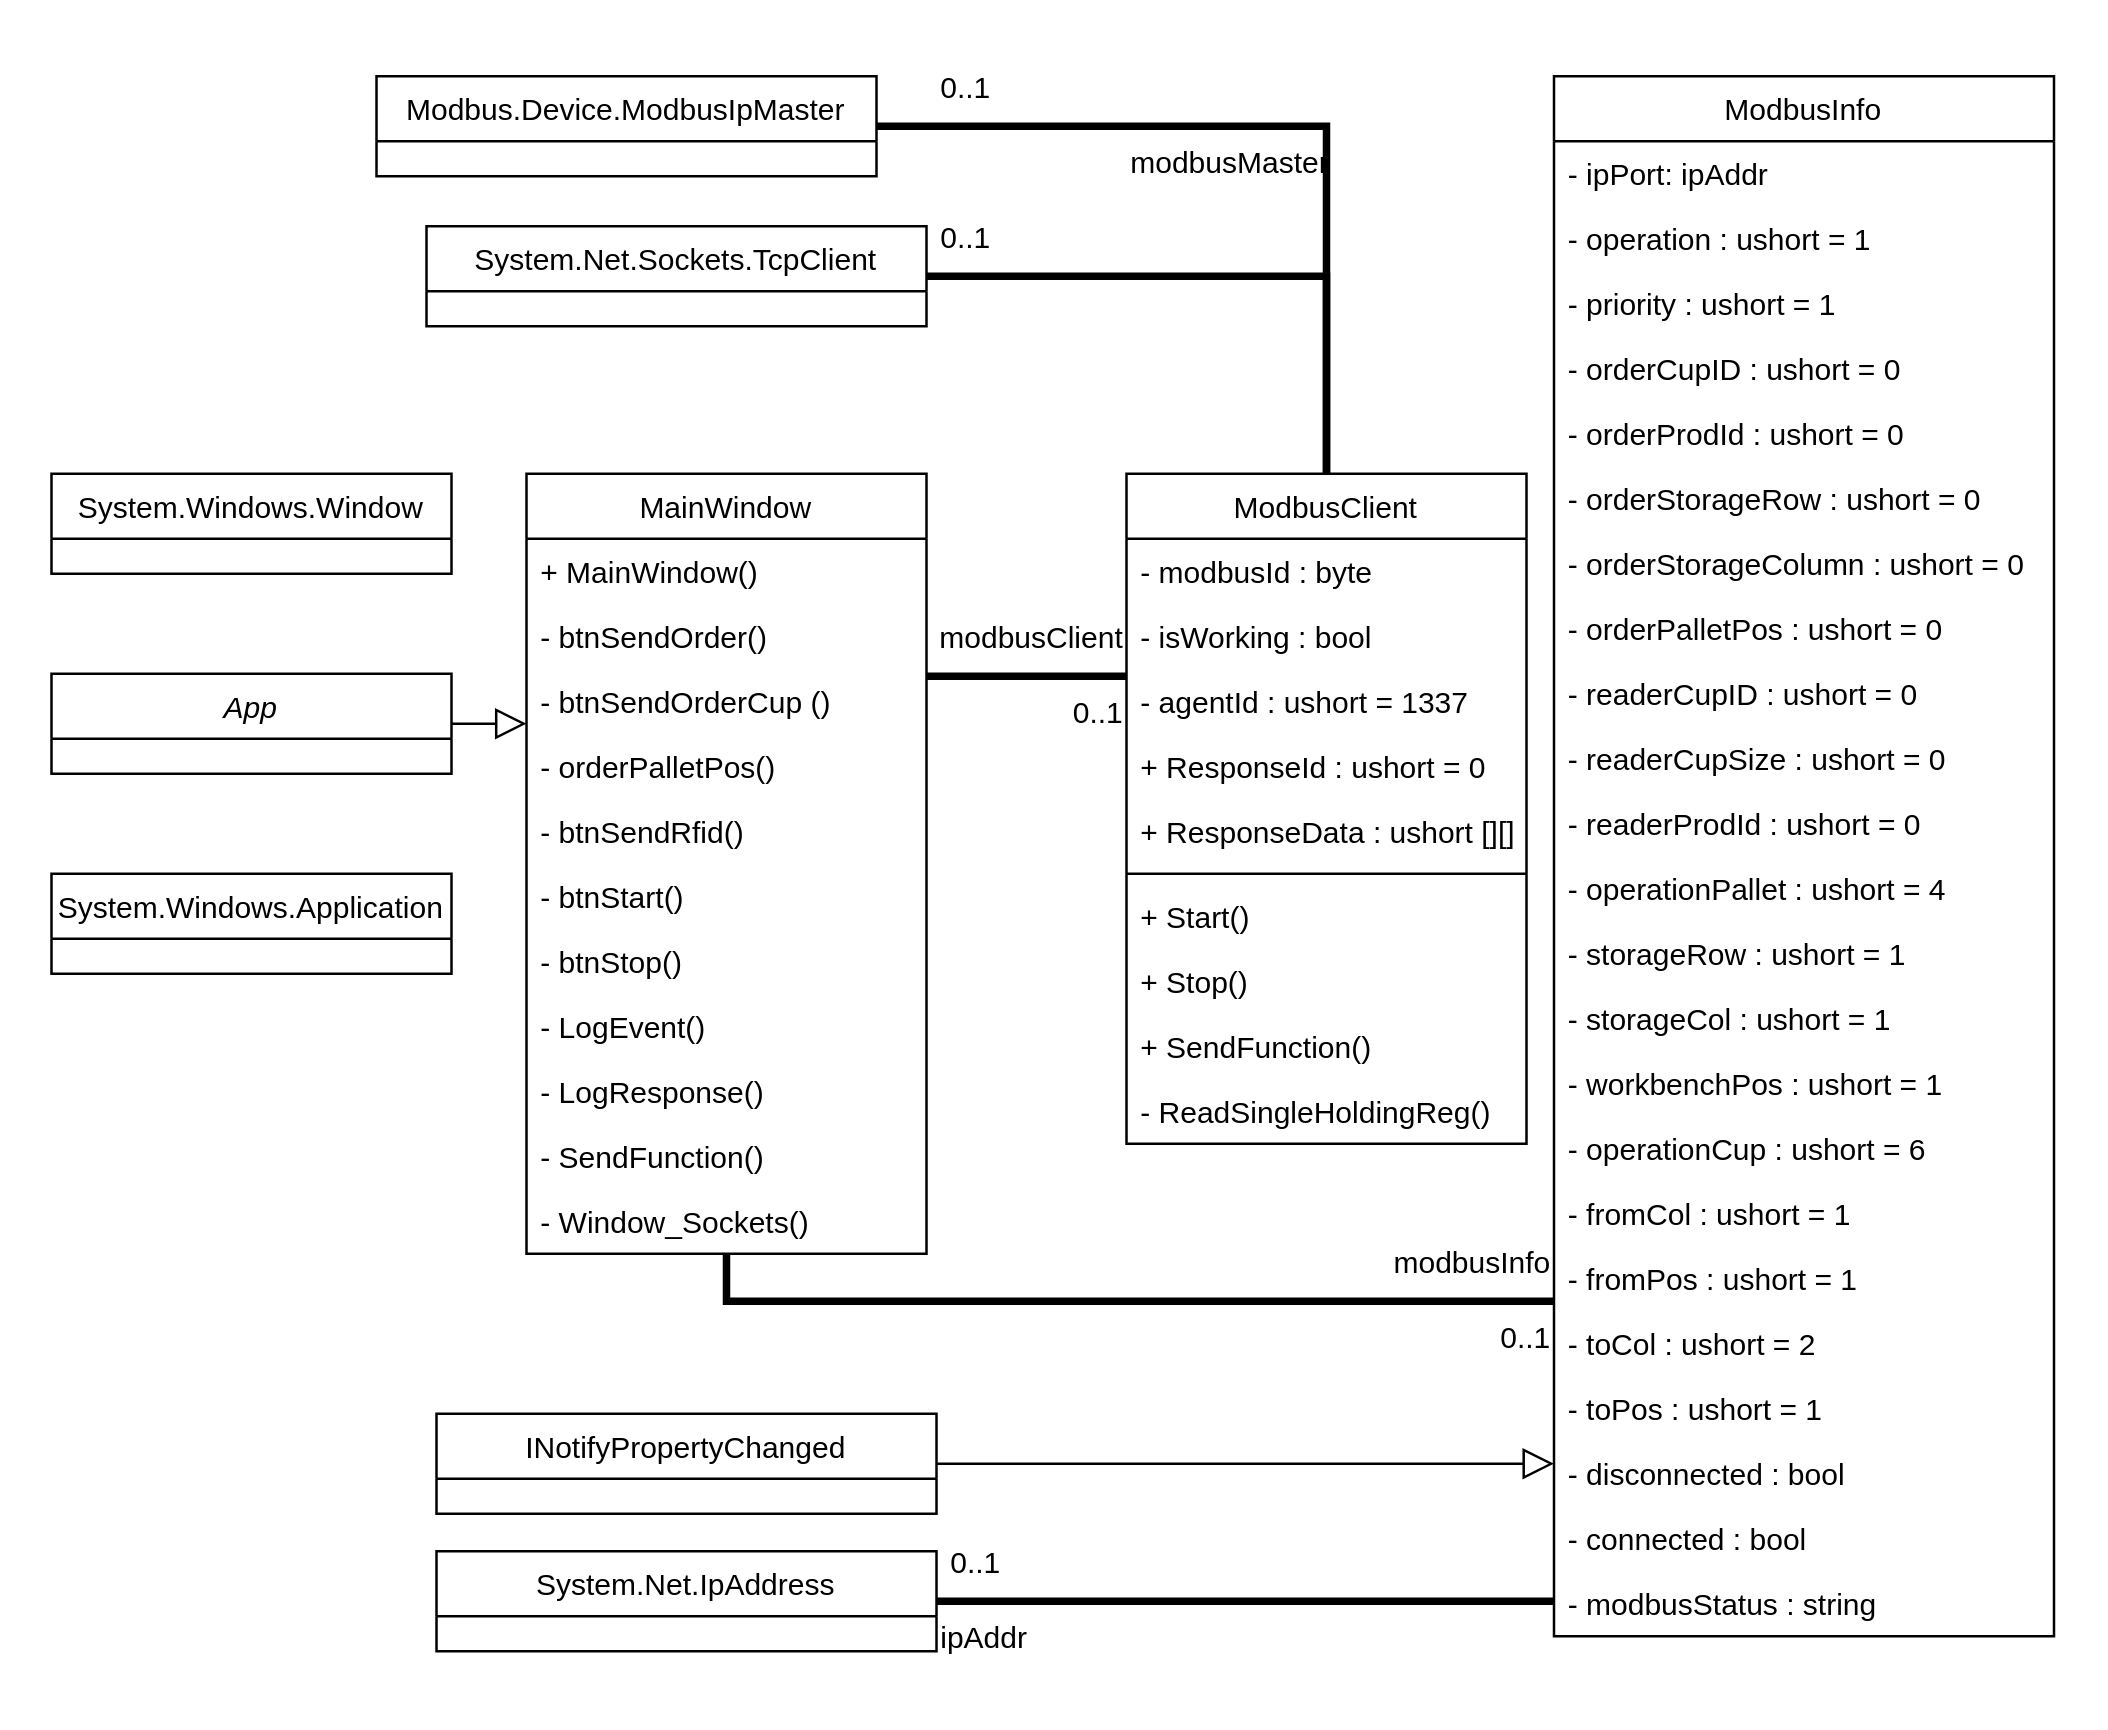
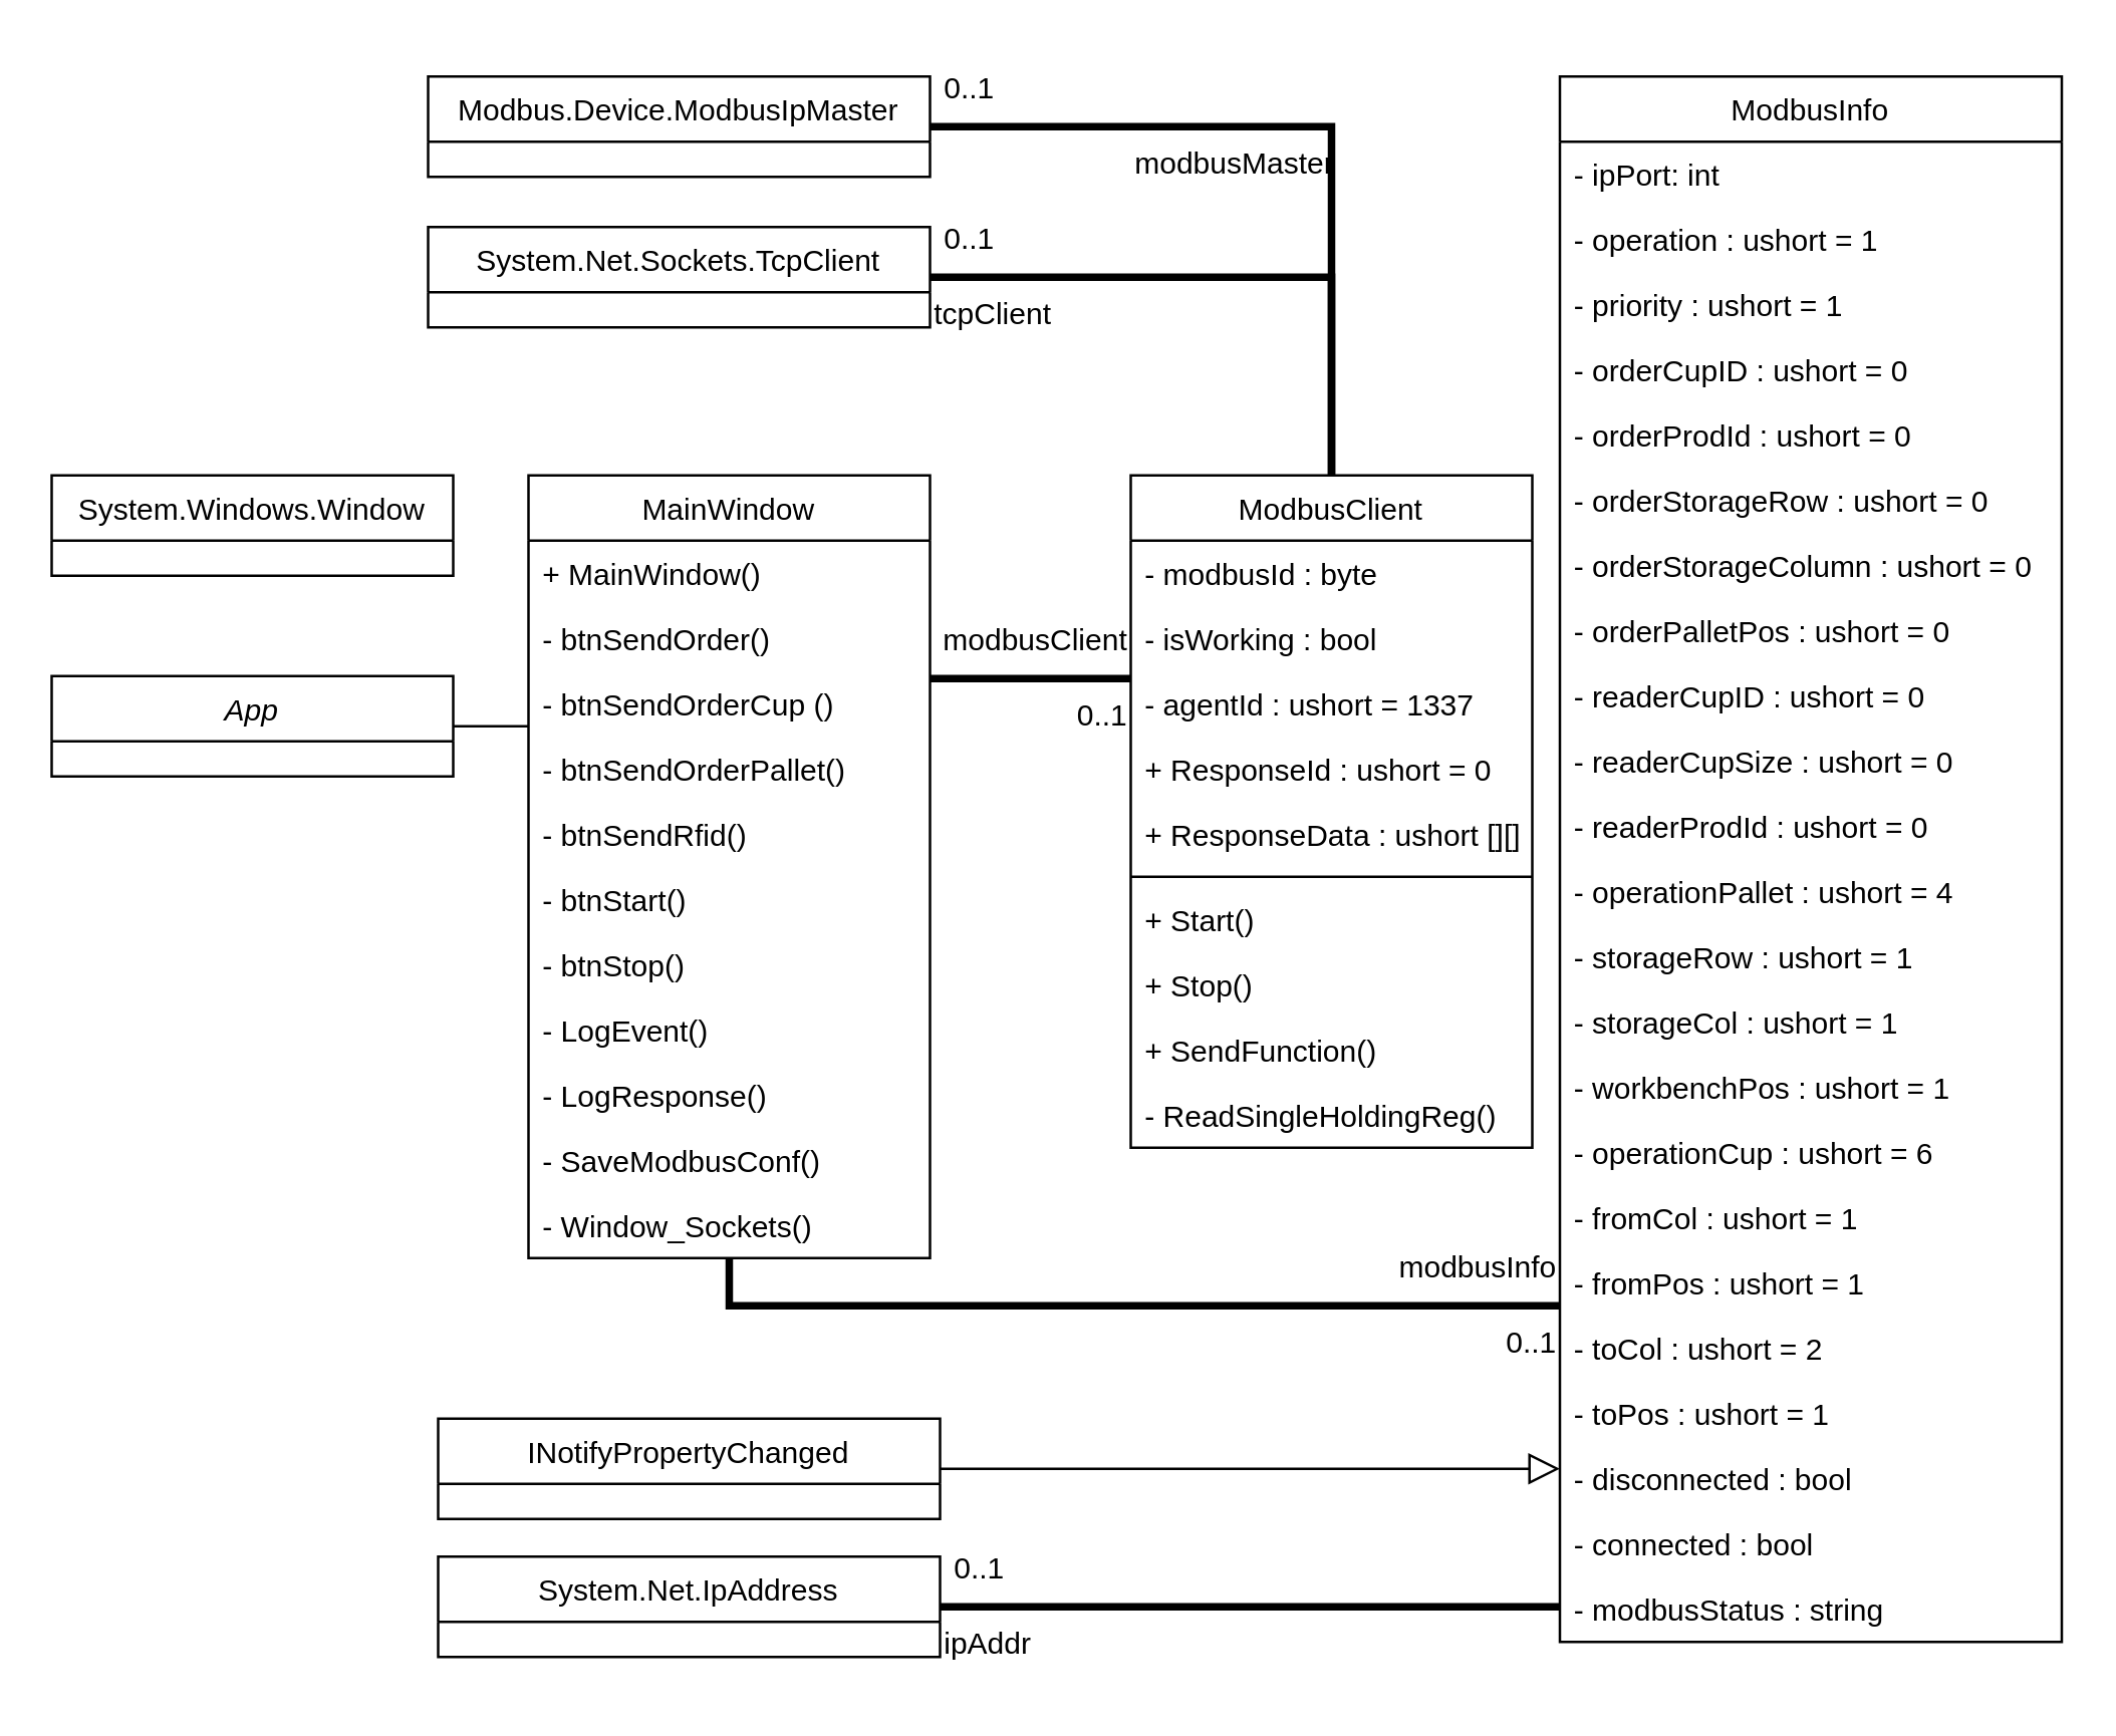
- <mxCell id="17" value="Modbus.Device.ModbusIpMaster" style="swimlane;fontStyle=0;align=center;verticalAlign=top;childLayout=stackLayout;horizontal=1;startSize=26;horizontalStack=0;resizeParent=1;resizeLast=0;collapsible=1;marginBottom=0;rounded=0;shadow=0;strokeWidth=1;" vertex="1" parent="1"><mxGeometry x="150" y="30" width="200" height="40" as="geometry"><mxRectangle x="130" y="380" width="160" height="26" as="alternateBounds" /></mxGeometry></mxCell>
+ <mxCell id="17" value="Modbus.Device.ModbusIpMaster" style="swimlane;fontStyle=0;align=center;verticalAlign=top;childLayout=stackLayout;horizontal=1;startSize=26;horizontalStack=0;resizeParent=1;resizeLast=0;collapsible=1;marginBottom=0;rounded=0;shadow=0;strokeWidth=1;" vertex="1" parent="1"><mxGeometry x="170" y="30" width="200" height="40" as="geometry"><mxRectangle x="130" y="380" width="160" height="26" as="alternateBounds" /></mxGeometry></mxCell>
- <mxCell id="42" value="- ipPort: ipAddr" style="text;align=left;verticalAlign=top;spacingLeft=4;spacingRight=4;overflow=hidden;rotatable=0;points=[[0,0.5],[1,0.5]];portConstraint=eastwest;" vertex="1" parent="41"><mxGeometry y="26" width="200" height="26" as="geometry" /></mxCell>
+ <mxCell id="42" value="- ipPort: int" style="text;align=left;verticalAlign=top;spacingLeft=4;spacingRight=4;overflow=hidden;rotatable=0;points=[[0,0.5],[1,0.5]];portConstraint=eastwest;" vertex="1" parent="41"><mxGeometry y="26" width="200" height="26" as="geometry" /></mxCell>
+ <mxCell id="23" value="tcpClient" style="text;html=1;align=left;verticalAlign=middle;resizable=0;points=[];autosize=1;strokeColor=none;fillColor=none;" vertex="1" parent="1"><mxGeometry x="370" y="110" width="70" height="30" as="geometry" /></mxCell>
- <mxCell id="40" value="" style="endArrow=block;shadow=0;strokeWidth=1;rounded=0;endFill=0;edgeStyle=elbowEdgeStyle;elbow=vertical;endSize=10;" parent="24" source="25" target="28" edge="1"><mxGeometry x="0.5" y="41" relative="1" as="geometry"><mxPoint x="380" y="192" as="sourcePoint" /><mxPoint x="540" y="192" as="targetPoint" /><mxPoint x="-40" y="32" as="offset" /></mxGeometry></mxCell>
+ <mxCell id="40" value="" style="endArrow=none;shadow=0;strokeWidth=1;rounded=0;endFill=0;edgeStyle=elbowEdgeStyle;elbow=vertical;endSize=10;" parent="24" source="25" target="28" edge="1"><mxGeometry x="0.5" y="41" relative="1" as="geometry"><mxPoint x="380" y="192" as="sourcePoint" /><mxPoint x="540" y="192" as="targetPoint" /><mxPoint x="-40" y="32" as="offset" /></mxGeometry></mxCell>
- <mxCell id="32" value="- orderPalletPos()" style="text;align=left;verticalAlign=top;spacingLeft=4;spacingRight=4;overflow=hidden;rotatable=0;points=[[0,0.5],[1,0.5]];portConstraint=eastwest;" vertex="1" parent="28"><mxGeometry y="104" width="160" height="26" as="geometry" /></mxCell>
+ <mxCell id="32" value="- btnSendOrderPallet()" style="text;align=left;verticalAlign=top;spacingLeft=4;spacingRight=4;overflow=hidden;rotatable=0;points=[[0,0.5],[1,0.5]];portConstraint=eastwest;" vertex="1" parent="28"><mxGeometry y="104" width="160" height="26" as="geometry" /></mxCell>
- <mxCell id="26" value="System.Windows.Application" style="swimlane;fontStyle=0;align=center;verticalAlign=top;childLayout=stackLayout;horizontal=1;startSize=26;horizontalStack=0;resizeParent=1;resizeLast=0;collapsible=1;marginBottom=0;rounded=0;shadow=0;strokeWidth=1;" parent="24" vertex="1"><mxGeometry y="160" width="160" height="40" as="geometry"><mxRectangle x="130" y="380" width="160" height="26" as="alternateBounds" /></mxGeometry></mxCell>
- <mxCell id="38" value="- SendFunction()" style="text;align=left;verticalAlign=top;spacingLeft=4;spacingRight=4;overflow=hidden;rotatable=0;points=[[0,0.5],[1,0.5]];portConstraint=eastwest;" vertex="1" parent="28"><mxGeometry y="260" width="160" height="26" as="geometry" /></mxCell>
+ <mxCell id="38" value="- SaveModbusConf()" style="text;align=left;verticalAlign=top;spacingLeft=4;spacingRight=4;overflow=hidden;rotatable=0;points=[[0,0.5],[1,0.5]];portConstraint=eastwest;" vertex="1" parent="28"><mxGeometry y="260" width="160" height="26" as="geometry" /></mxCell>
